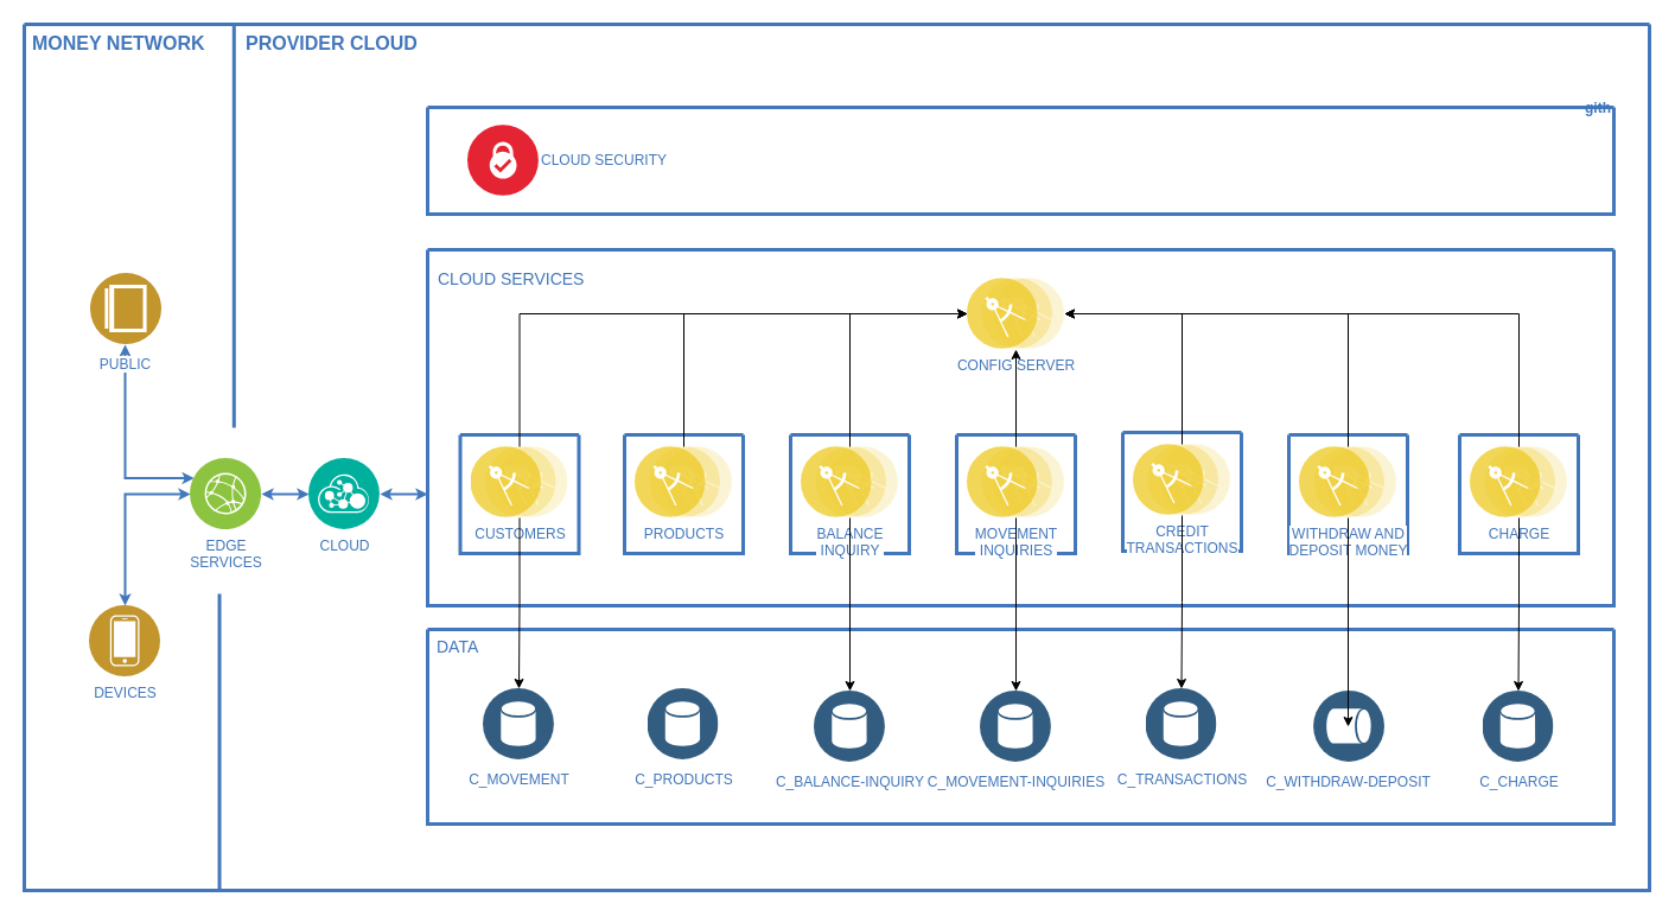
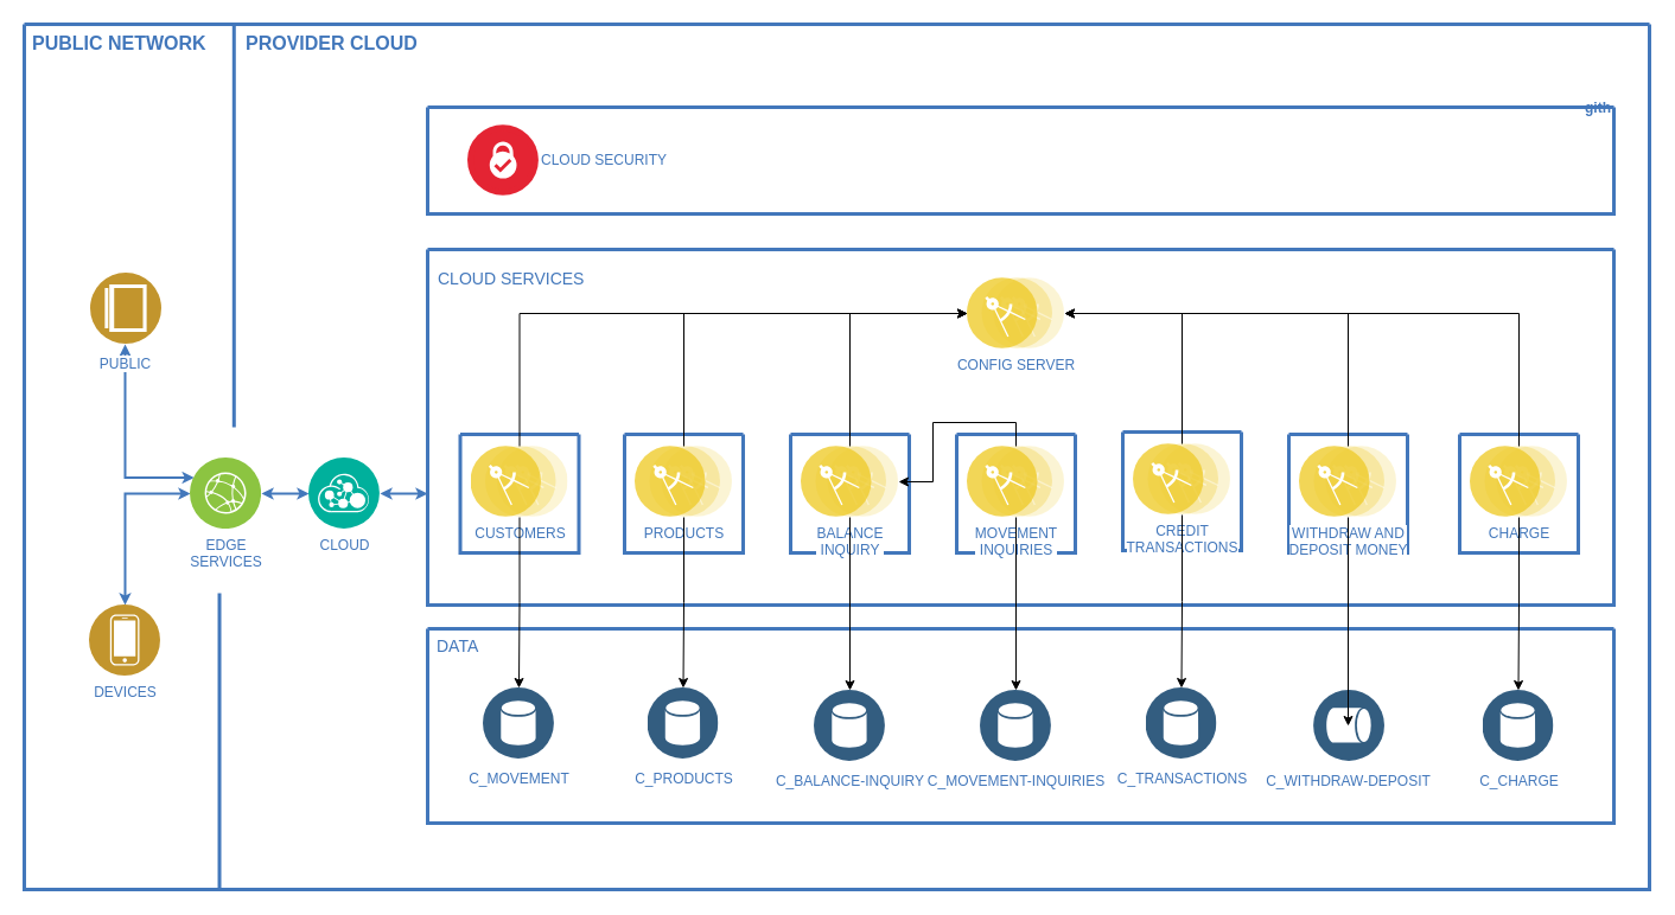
- <mxCell id="3" value="MONEY NETWORK" style="text;html=1;align=left;verticalAlign=top;fontColor=#4277BB;shadow=0;dashed=0;strokeColor=none;fillColor=none;labelBackgroundColor=none;fontStyle=1;fontSize=16;spacingLeft=5;" parent="2" vertex="1"><mxGeometry width="170" height="30" as="geometry" /></mxCell>
+ <mxCell id="3" value="PUBLIC NETWORK" style="text;html=1;align=left;verticalAlign=top;fontColor=#4277BB;shadow=0;dashed=0;strokeColor=none;fillColor=none;labelBackgroundColor=none;fontStyle=1;fontSize=16;spacingLeft=5;" parent="2" vertex="1"><mxGeometry width="170" height="30" as="geometry" /></mxCell>
- <mxCell id="55" style="edgeStyle=orthogonalEdgeStyle;rounded=0;orthogonalLoop=1;jettySize=auto;html=1;exitX=0.5;exitY=0;exitDx=0;exitDy=0;" edge="1" parent="2" source="42" target="24"><mxGeometry relative="1" as="geometry" /></mxCell>
+ <mxCell id="55" style="edgeStyle=orthogonalEdgeStyle;rounded=0;orthogonalLoop=1;jettySize=auto;html=1;exitX=0.5;exitY=0;exitDx=0;exitDy=0;" edge="1" parent="2" source="42" target="27"><mxGeometry relative="1" as="geometry" /></mxCell>
+ <mxCell id="51" style="edgeStyle=orthogonalEdgeStyle;rounded=0;orthogonalLoop=1;jettySize=auto;html=1;" parent="2" source="21" target="37" edge="1"><mxGeometry relative="1" as="geometry" /></mxCell>
